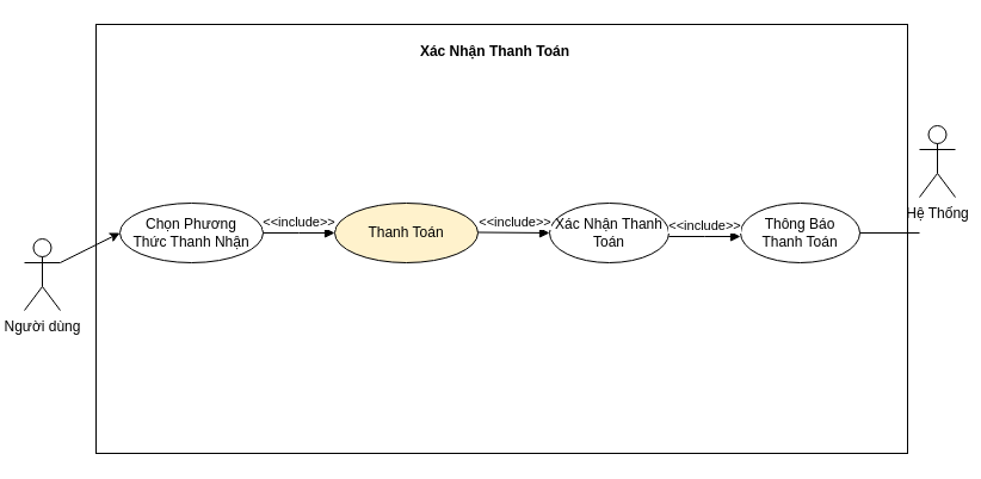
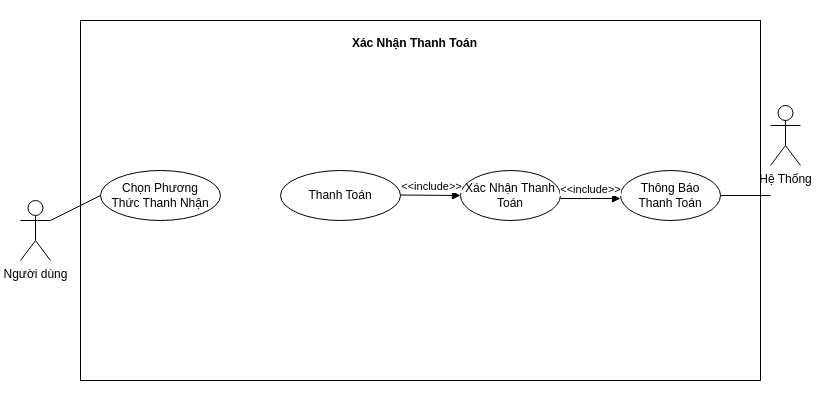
- <mxCell id="10" value="&amp;lt;&amp;lt;include&amp;gt;&amp;gt;" style="html=1;verticalAlign=bottom;endArrow=block;edgeStyle=elbowEdgeStyle;elbow=vertical;curved=0;rounded=0;exitX=1;exitY=0.5;exitDx=0;exitDy=0;entryX=0;entryY=0.5;entryDx=0;entryDy=0;" edge="1" parent="1" source="5" target="6"><mxGeometry width="80" relative="1" as="geometry"><mxPoint x="270" y="199.5" as="sourcePoint" /><mxPoint x="350" y="199.5" as="targetPoint" /></mxGeometry></mxCell>
- <mxCell id="6" value="Thanh Toán" style="ellipse;whiteSpace=wrap;html=1;fillColor=#fff2cc;" vertex="1" parent="1"><mxGeometry x="280" y="170" width="120" height="50" as="geometry" /></mxCell>
+ <mxCell id="6" value="Thanh Toán" style="ellipse;whiteSpace=wrap;html=1;" vertex="1" parent="1"><mxGeometry x="280" y="170" width="120" height="50" as="geometry" /></mxCell>
- <mxCell id="7" value="" style="endArrow=classic;html=1;rounded=0;exitX=1;exitY=0.333;exitDx=0;exitDy=0;exitPerimeter=0;entryX=0;entryY=0.5;entryDx=0;entryDy=0;" edge="1" parent="1" source="2" target="5"><mxGeometry width="50" height="50" relative="1" as="geometry"><mxPoint x="370" y="230" as="sourcePoint" /><mxPoint x="420" y="180" as="targetPoint" /></mxGeometry></mxCell>
+ <mxCell id="7" value="" style="endArrow=none;html=1;rounded=0;exitX=1;exitY=0.333;exitDx=0;exitDy=0;exitPerimeter=0;entryX=0;entryY=0.5;entryDx=0;entryDy=0;" edge="1" parent="1" source="2" target="5"><mxGeometry width="50" height="50" relative="1" as="geometry"><mxPoint x="370" y="230" as="sourcePoint" /><mxPoint x="420" y="180" as="targetPoint" /></mxGeometry></mxCell>
